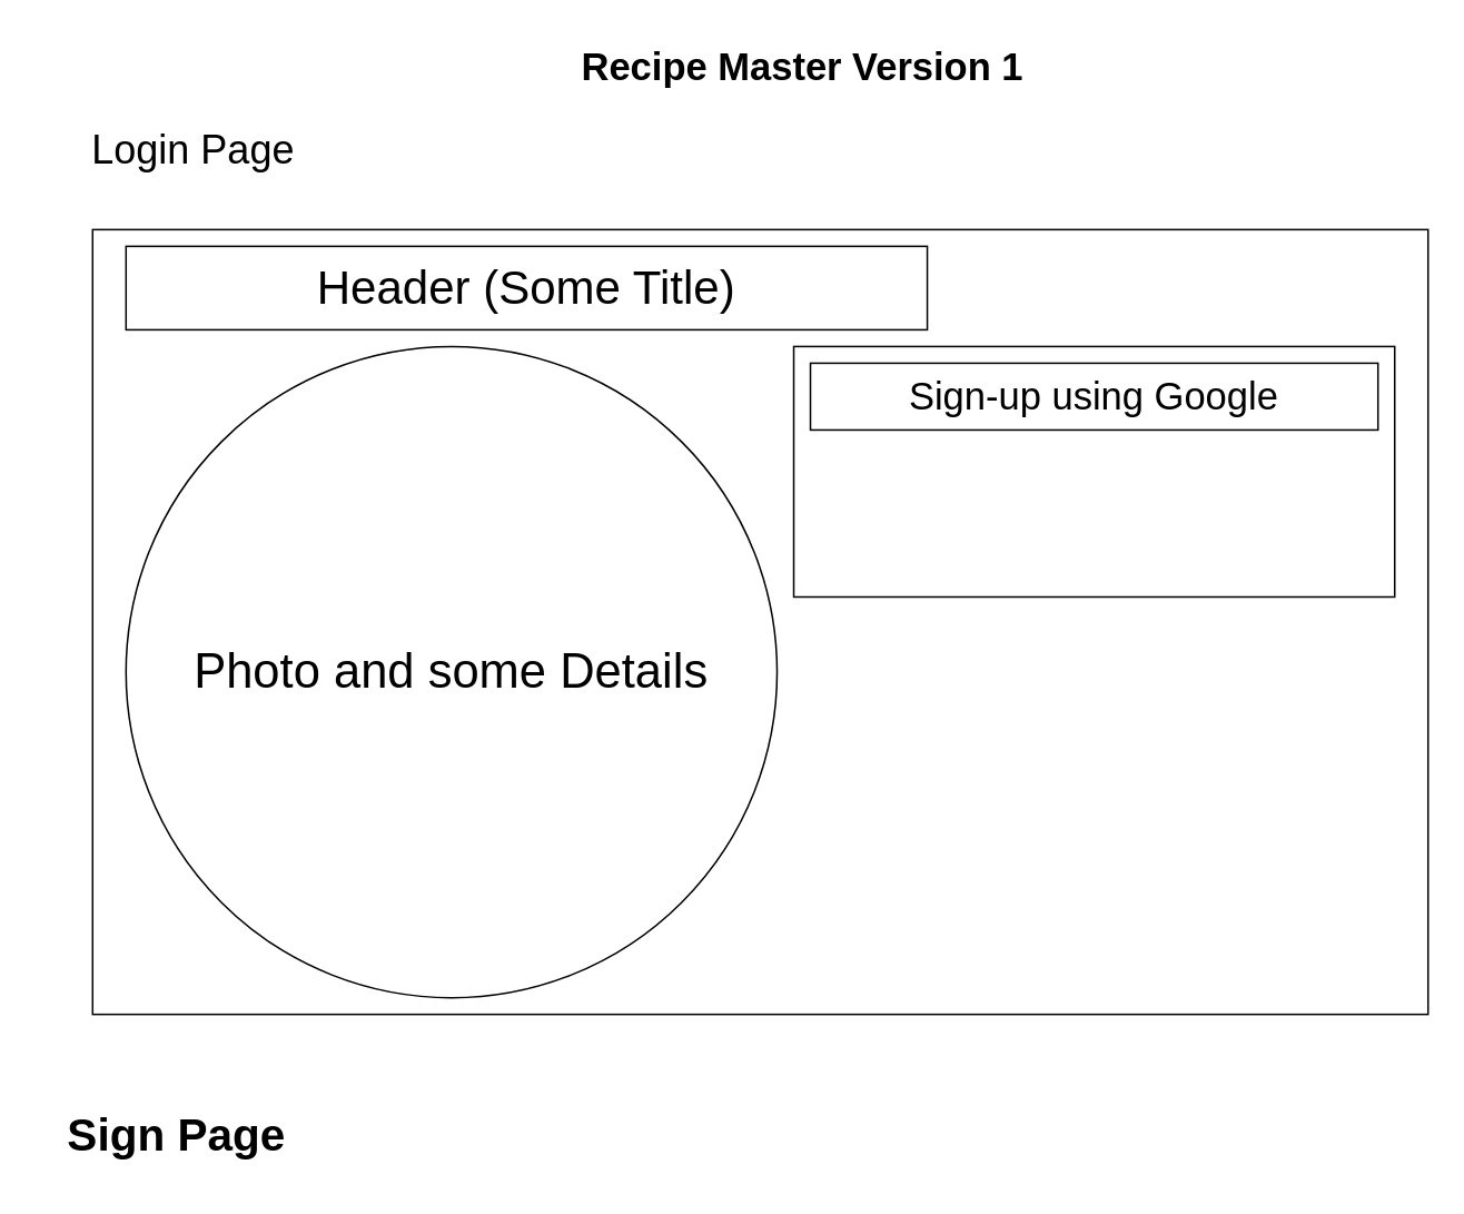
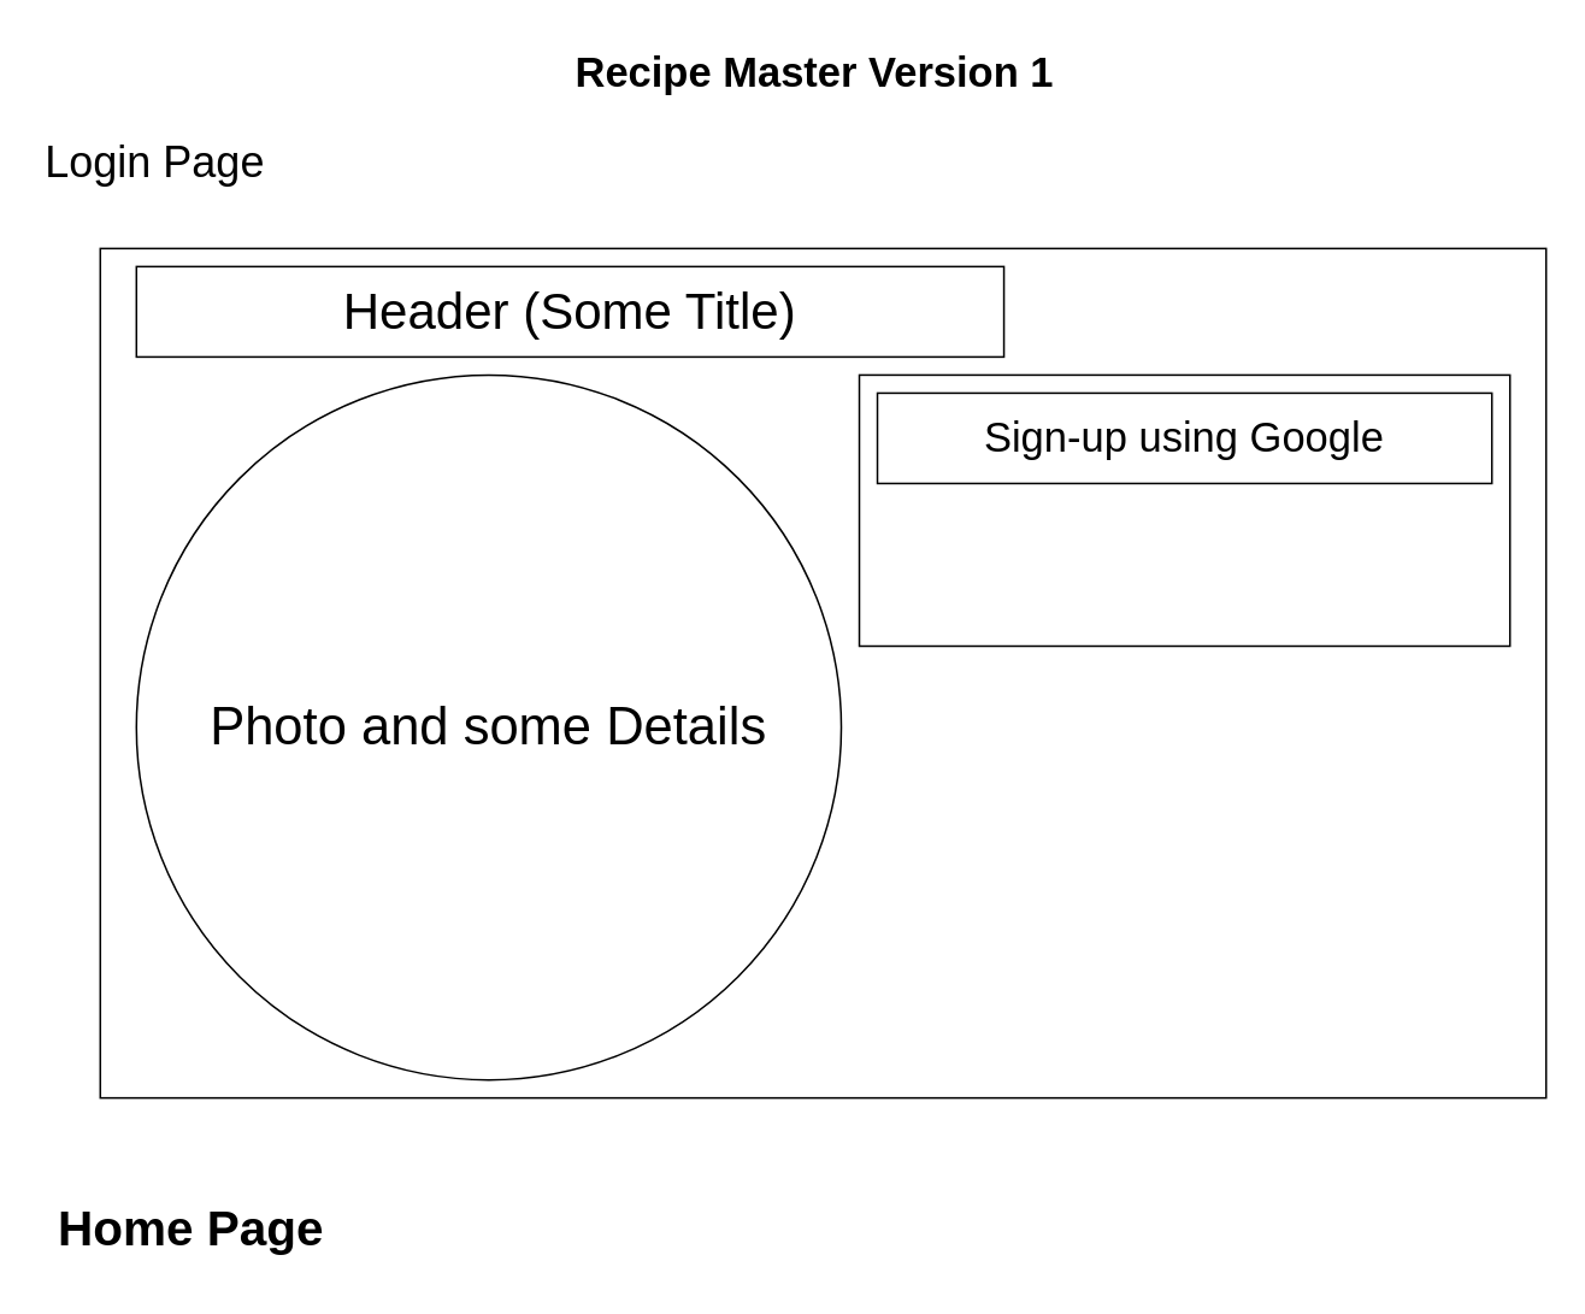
- <mxCell id="8" value="Recipe Master Version 1" style="text;html=1;align=center;verticalAlign=middle;resizable=0;points=[];autosize=1;strokeColor=none;fillColor=none;fontSize=23;fontStyle=1" parent="1" vertex="1"><mxGeometry x="335" y="20" width="290" height="40" as="geometry" /></mxCell>
+ <mxCell id="8" value="Recipe Master Version 1" style="text;html=1;align=center;verticalAlign=middle;resizable=0;points=[];autosize=1;strokeColor=none;fillColor=none;fontSize=23;fontStyle=1" parent="1" vertex="1"><mxGeometry x="305" y="20" width="290" height="40" as="geometry" /></mxCell>
- <mxCell id="2" value="&lt;font style=&quot;font-size: 24px;&quot;&gt;Login Page&lt;/font&gt;" style="text;html=1;align=center;verticalAlign=middle;resizable=0;points=[];autosize=1;strokeColor=none;fillColor=none;" parent="1" vertex="1"><mxGeometry x="45" y="70" width="140" height="40" as="geometry" /></mxCell>
+ <mxCell id="2" value="&lt;font style=&quot;font-size: 24px;&quot;&gt;Login Page&lt;/font&gt;" style="text;html=1;align=center;verticalAlign=middle;resizable=0;points=[];autosize=1;strokeColor=none;fillColor=none;" parent="1" vertex="1"><mxGeometry x="15" y="70" width="140" height="40" as="geometry" /></mxCell>
- <mxCell id="7" value="&lt;font style=&quot;font-size: 23px;&quot;&gt;Sign-up using Google&lt;/font&gt;" style="rounded=0;whiteSpace=wrap;html=1;" parent="1" vertex="1"><mxGeometry x="485" y="217" width="340" height="40" as="geometry" /></mxCell>
+ <mxCell id="7" value="&lt;font style=&quot;font-size: 23px;&quot;&gt;Sign-up using Google&lt;/font&gt;" style="rounded=0;whiteSpace=wrap;html=1;" parent="1" vertex="1"><mxGeometry x="485" y="217" width="340" height="50" as="geometry" /></mxCell>
- <mxCell id="9" value="&lt;font style=&quot;font-size: 27px;&quot;&gt;&lt;b&gt;Sign Page&lt;/b&gt;&lt;/font&gt;" style="text;html=1;align=center;verticalAlign=middle;resizable=0;points=[];autosize=1;strokeColor=none;fillColor=none;" parent="1" vertex="1"><mxGeometry x="20" y="655" width="170" height="50" as="geometry" /></mxCell>
+ <mxCell id="9" value="&lt;font style=&quot;font-size: 27px;&quot;&gt;&lt;b&gt;Home Page&lt;/b&gt;&lt;/font&gt;" style="text;html=1;align=center;verticalAlign=middle;resizable=0;points=[];autosize=1;strokeColor=none;fillColor=none;" parent="1" vertex="1"><mxGeometry x="20" y="655" width="170" height="50" as="geometry" /></mxCell>
